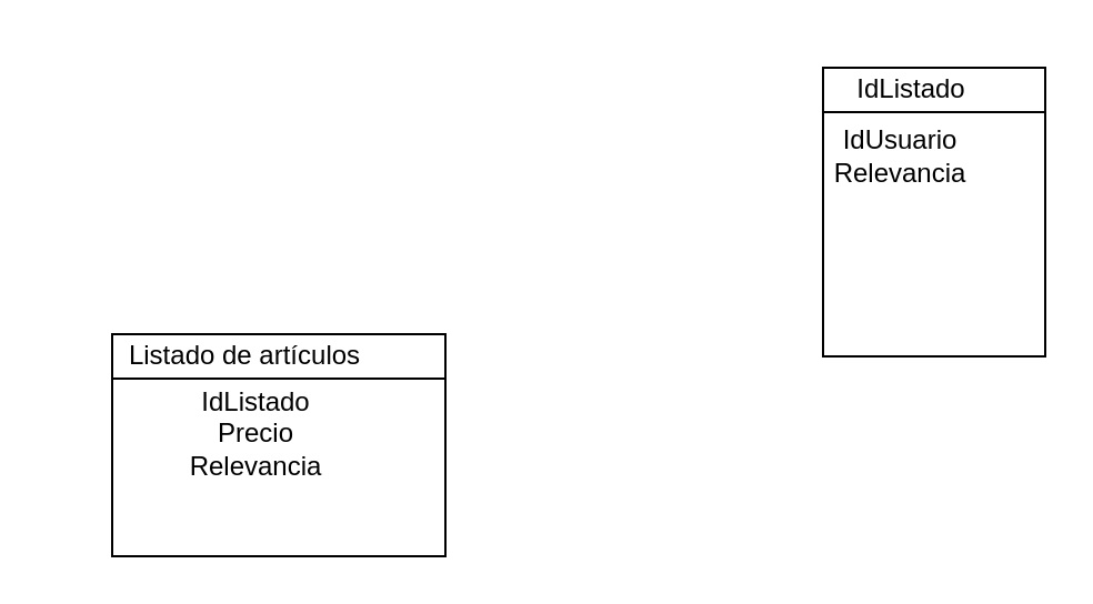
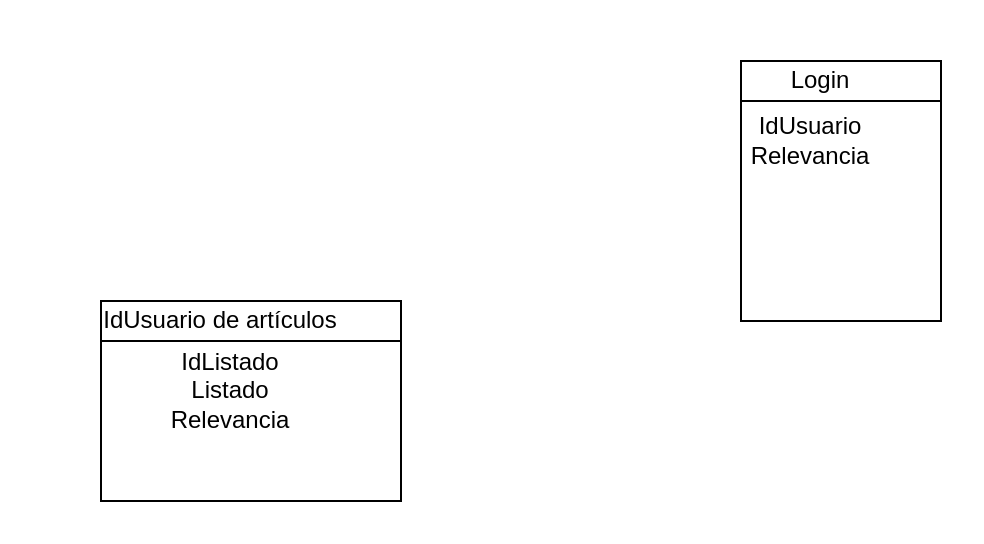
- <mxCell id="3" value="IdListado" style="text;html=1;strokeColor=none;fillColor=none;align=center;verticalAlign=middle;whiteSpace=wrap;rounded=0;" vertex="1" parent="1"><mxGeometry x="350" y="30" width="120" height="20" as="geometry" /></mxCell>
+ <mxCell id="3" value="Login" style="text;html=1;strokeColor=none;fillColor=none;align=center;verticalAlign=middle;whiteSpace=wrap;rounded=0;" vertex="1" parent="1"><mxGeometry x="350" y="30" width="120" height="20" as="geometry" /></mxCell>
- <mxCell id="6" value="Listado de artículos" style="text;html=1;strokeColor=none;fillColor=none;align=center;verticalAlign=middle;whiteSpace=wrap;rounded=0;" vertex="1" parent="1"><mxGeometry x="20" y="150" width="180" height="20" as="geometry" /></mxCell>
+ <mxCell id="6" value="IdUsuario de artículos" style="text;html=1;strokeColor=none;fillColor=none;align=center;verticalAlign=middle;whiteSpace=wrap;rounded=0;" vertex="1" parent="1"><mxGeometry x="20" y="150" width="180" height="20" as="geometry" /></mxCell>
- <mxCell id="7" value="IdListado&lt;br&gt;Precio&lt;br&gt;Relevancia" style="text;html=1;strokeColor=none;fillColor=none;align=center;verticalAlign=middle;whiteSpace=wrap;rounded=0;" vertex="1" parent="1"><mxGeometry x="40" y="170" width="150" height="50" as="geometry" /></mxCell>
+ <mxCell id="7" value="IdListado&lt;br&gt;Listado&lt;br&gt;Relevancia" style="text;html=1;strokeColor=none;fillColor=none;align=center;verticalAlign=middle;whiteSpace=wrap;rounded=0;" vertex="1" parent="1"><mxGeometry x="40" y="170" width="150" height="50" as="geometry" /></mxCell>
